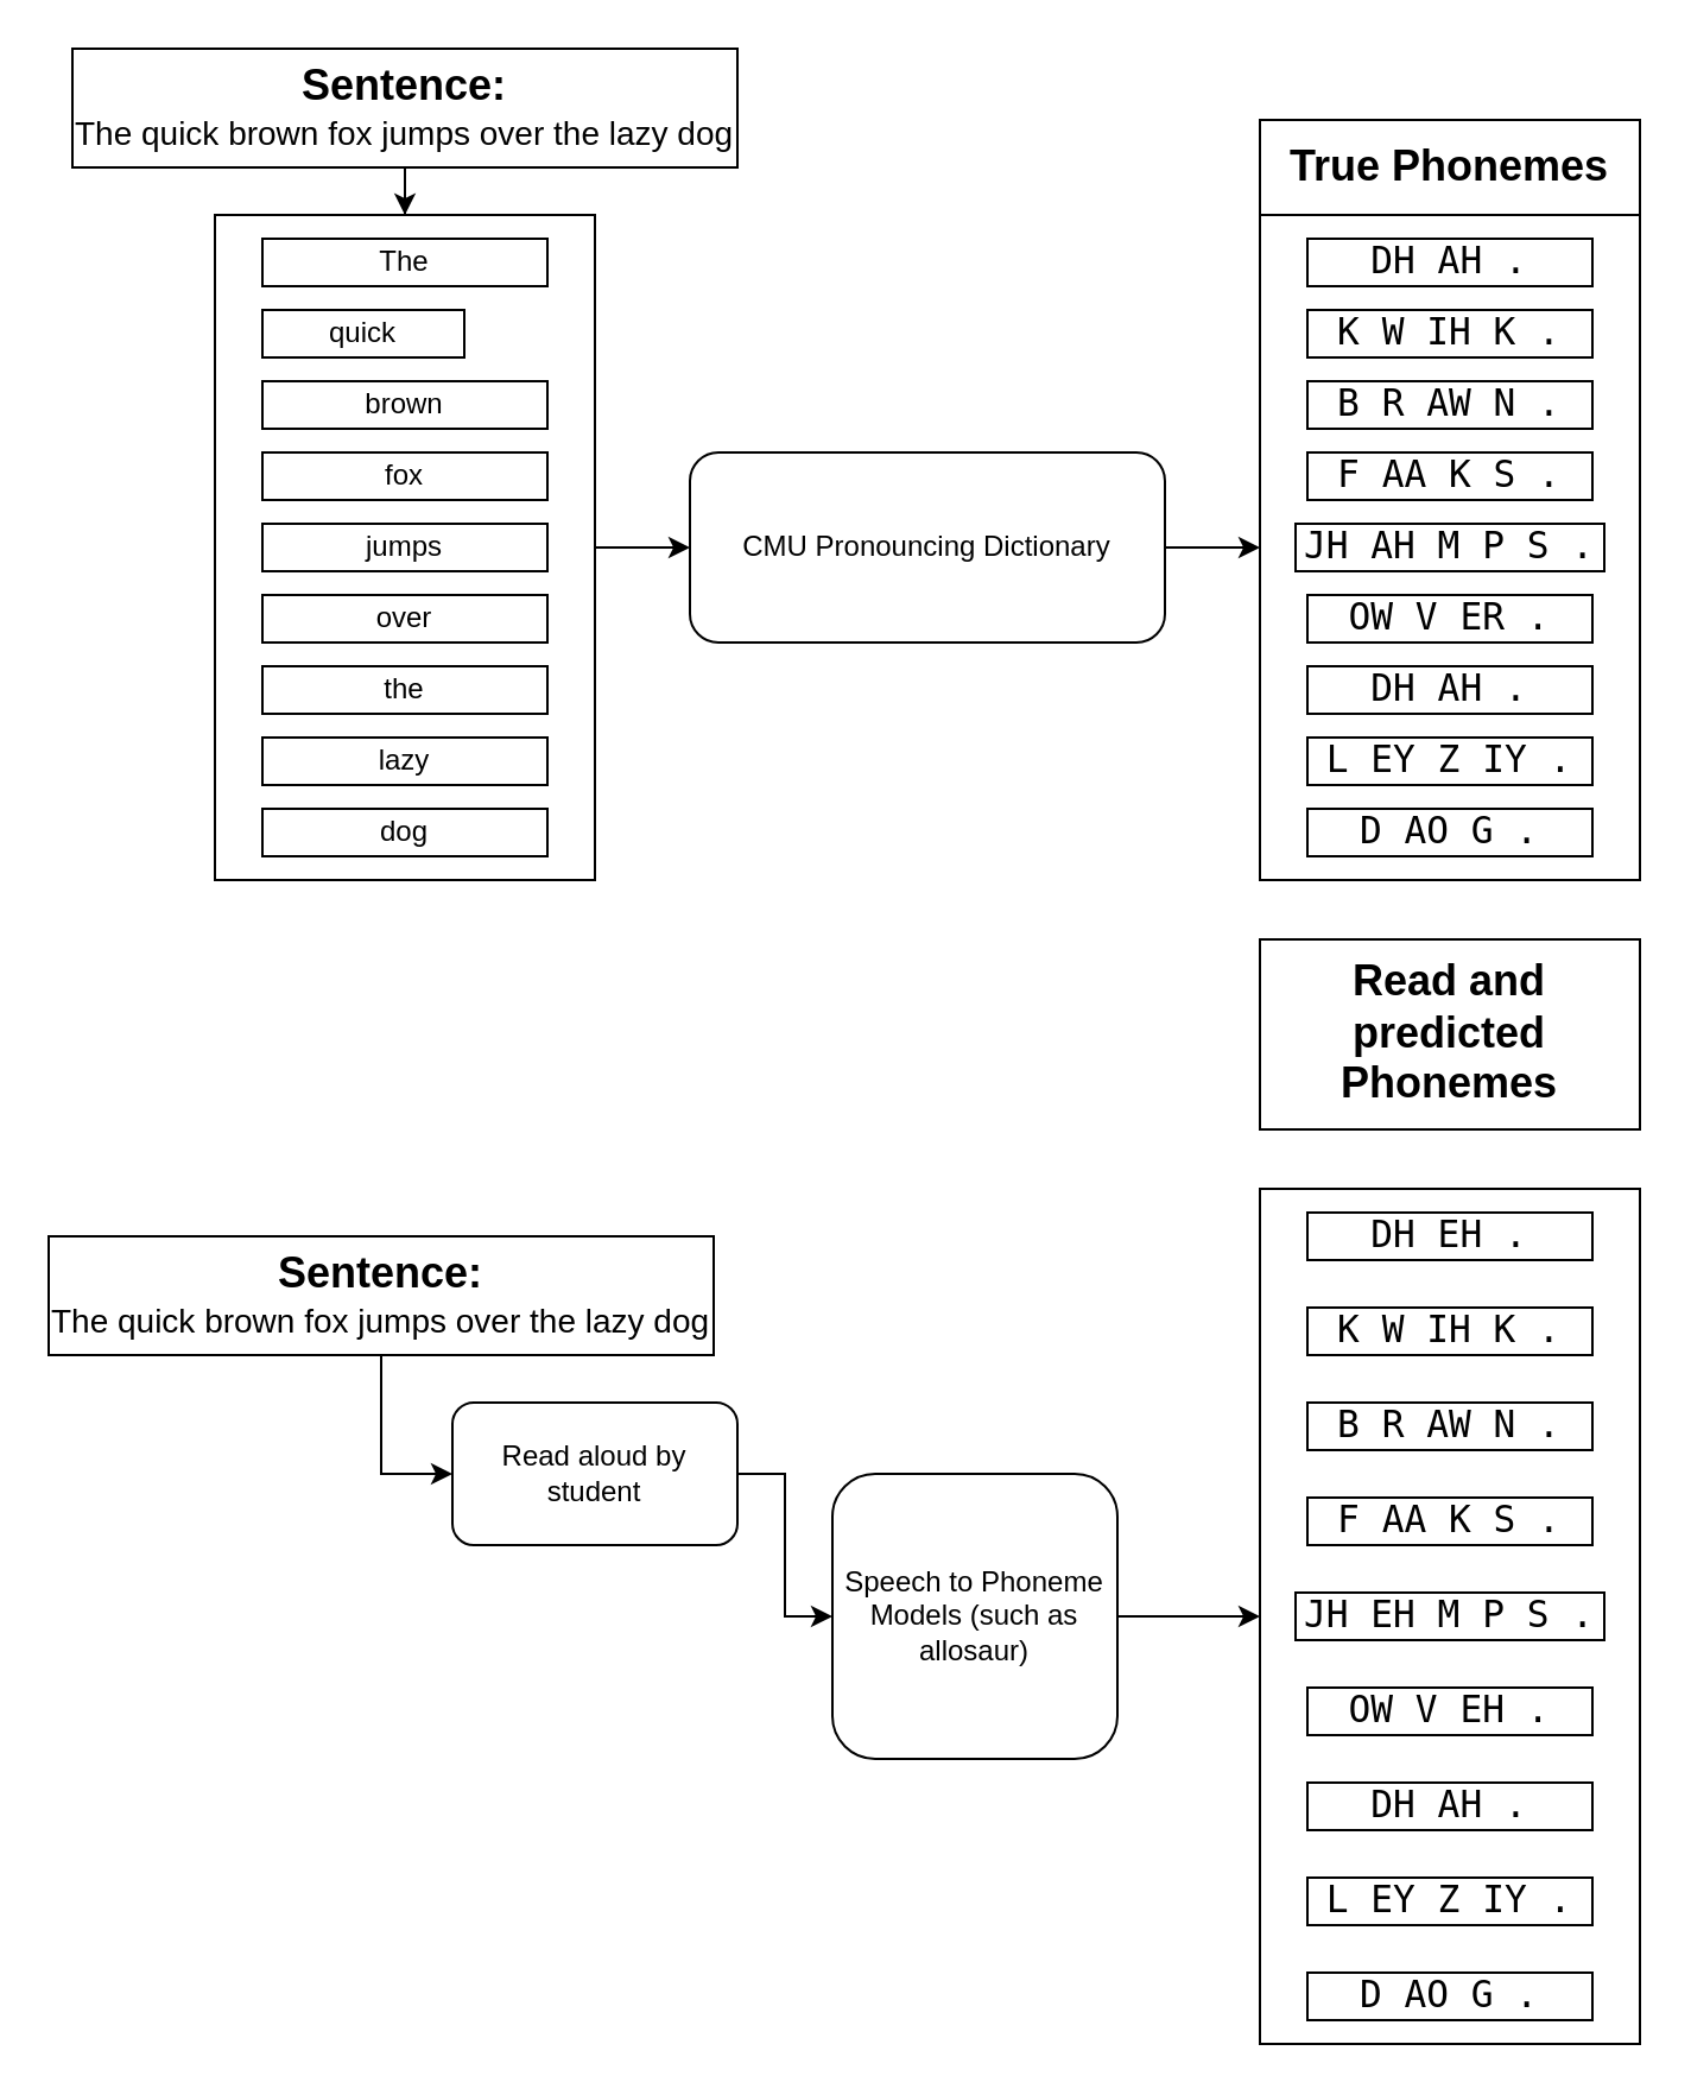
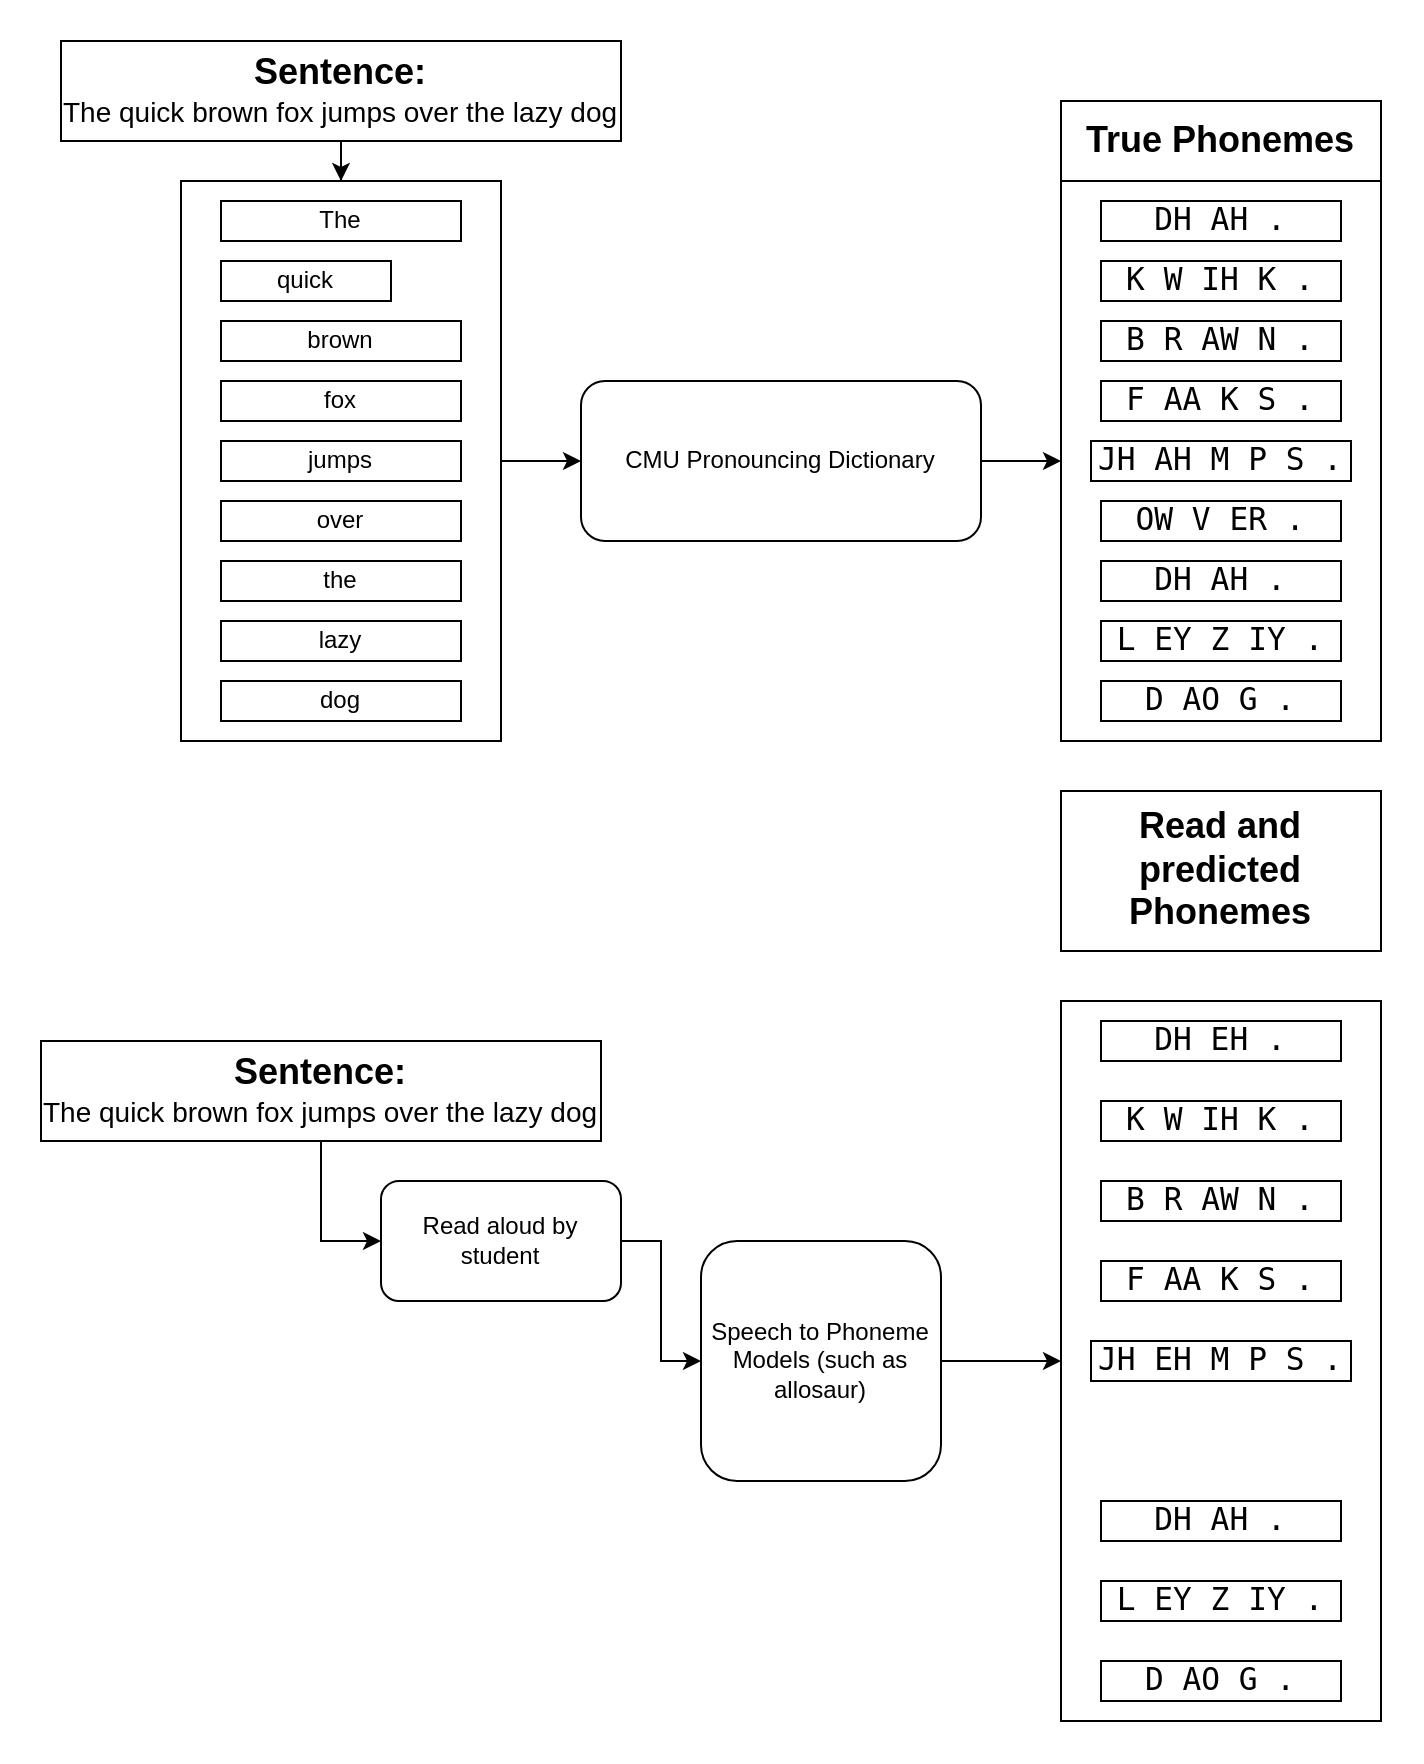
- <mxCell id="39" value="&lt;span style=&quot;font-family: monospace ; font-size: 15.6px ; background-color: rgb(255 , 255 , 255)&quot;&gt;OW V EH .&lt;/span&gt;" style="rounded=0;whiteSpace=wrap;html=1;" vertex="1" parent="1"><mxGeometry x="550" y="710" width="120" height="20" as="geometry" /></mxCell>
